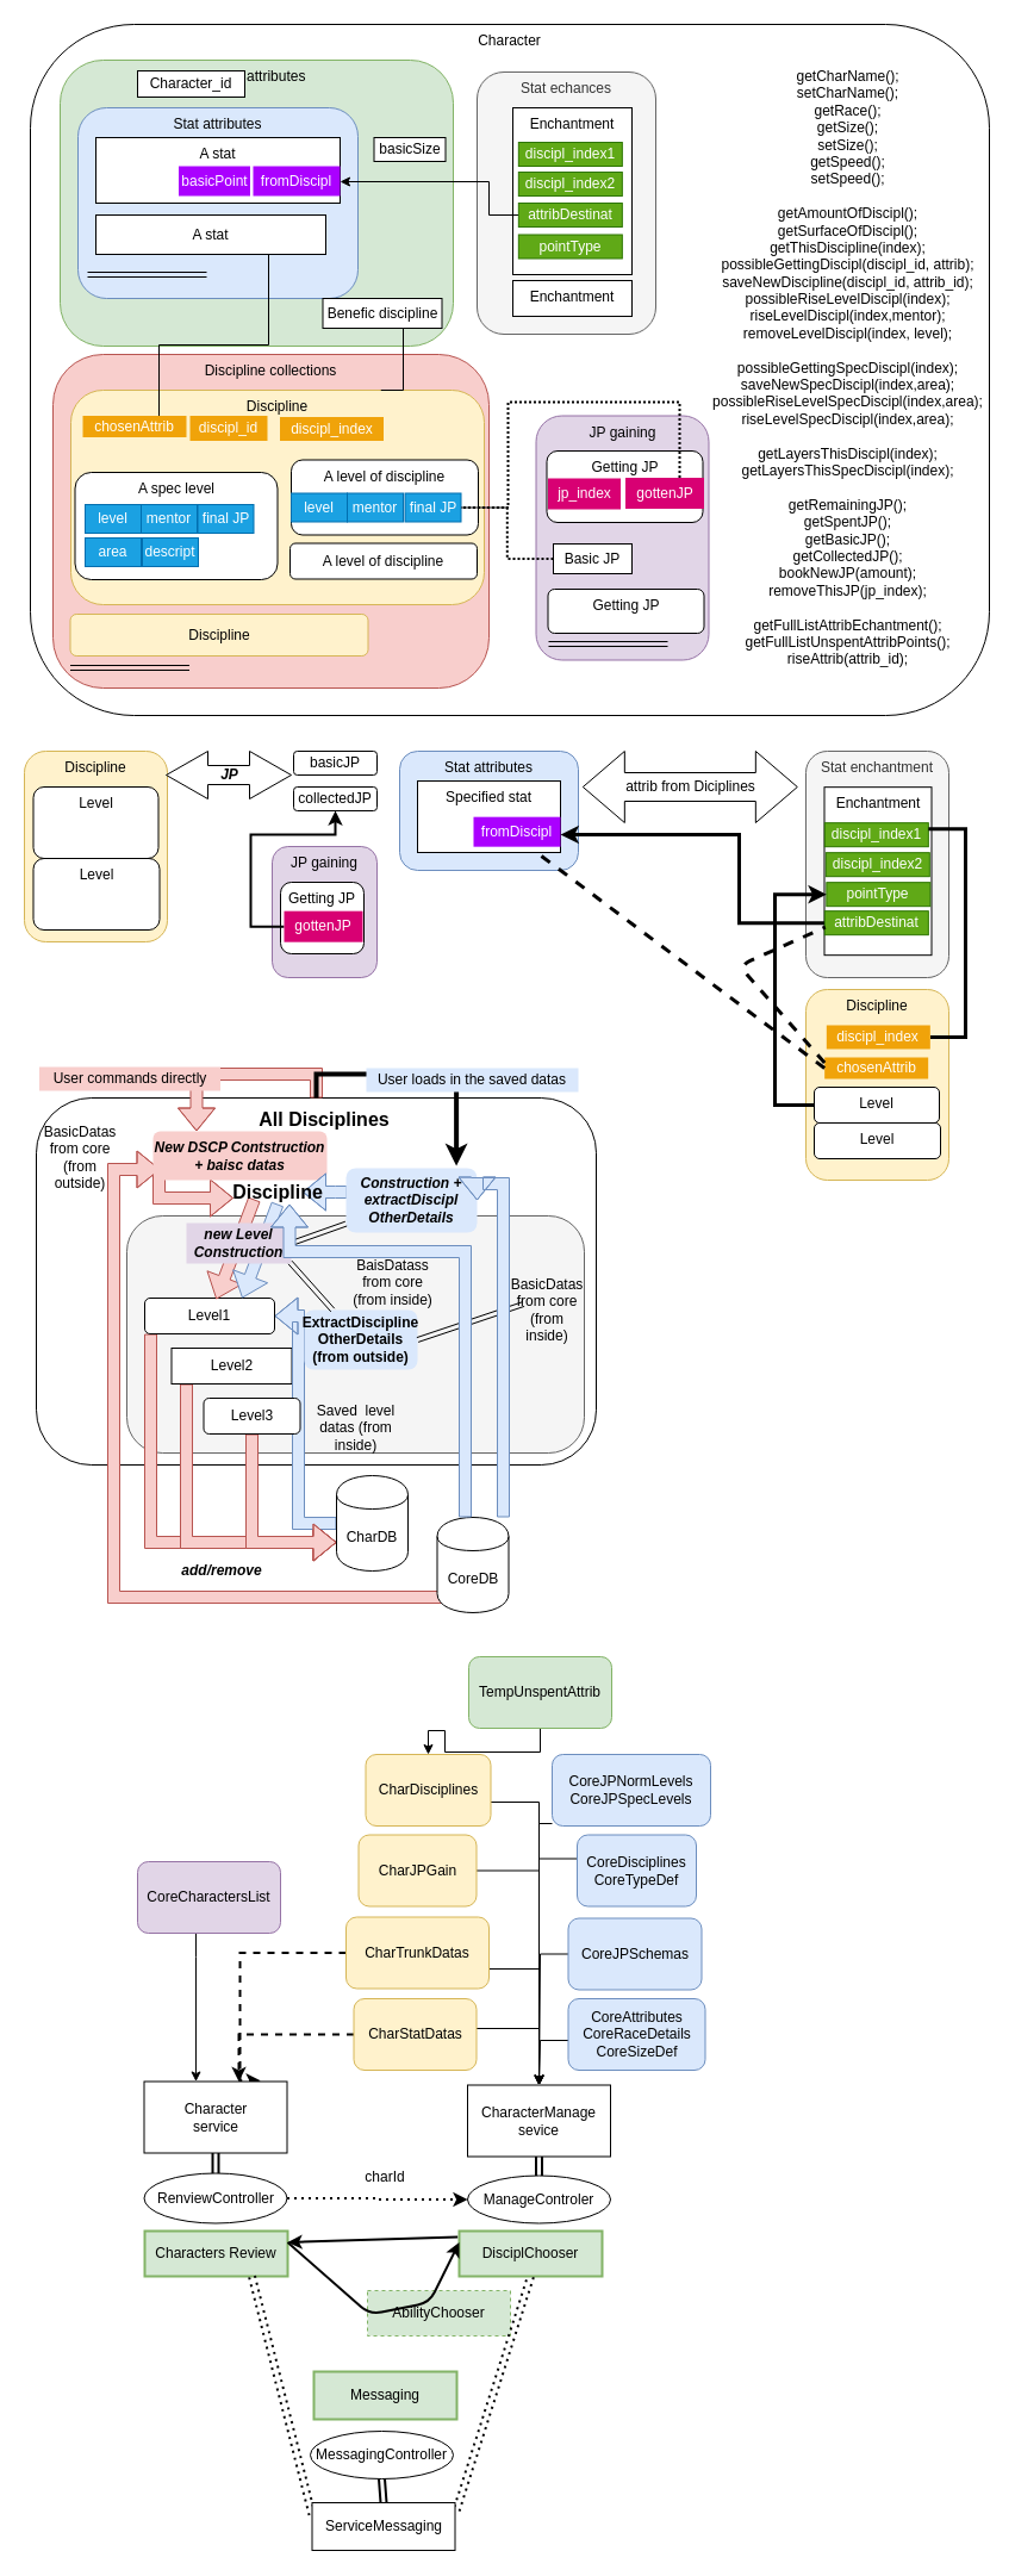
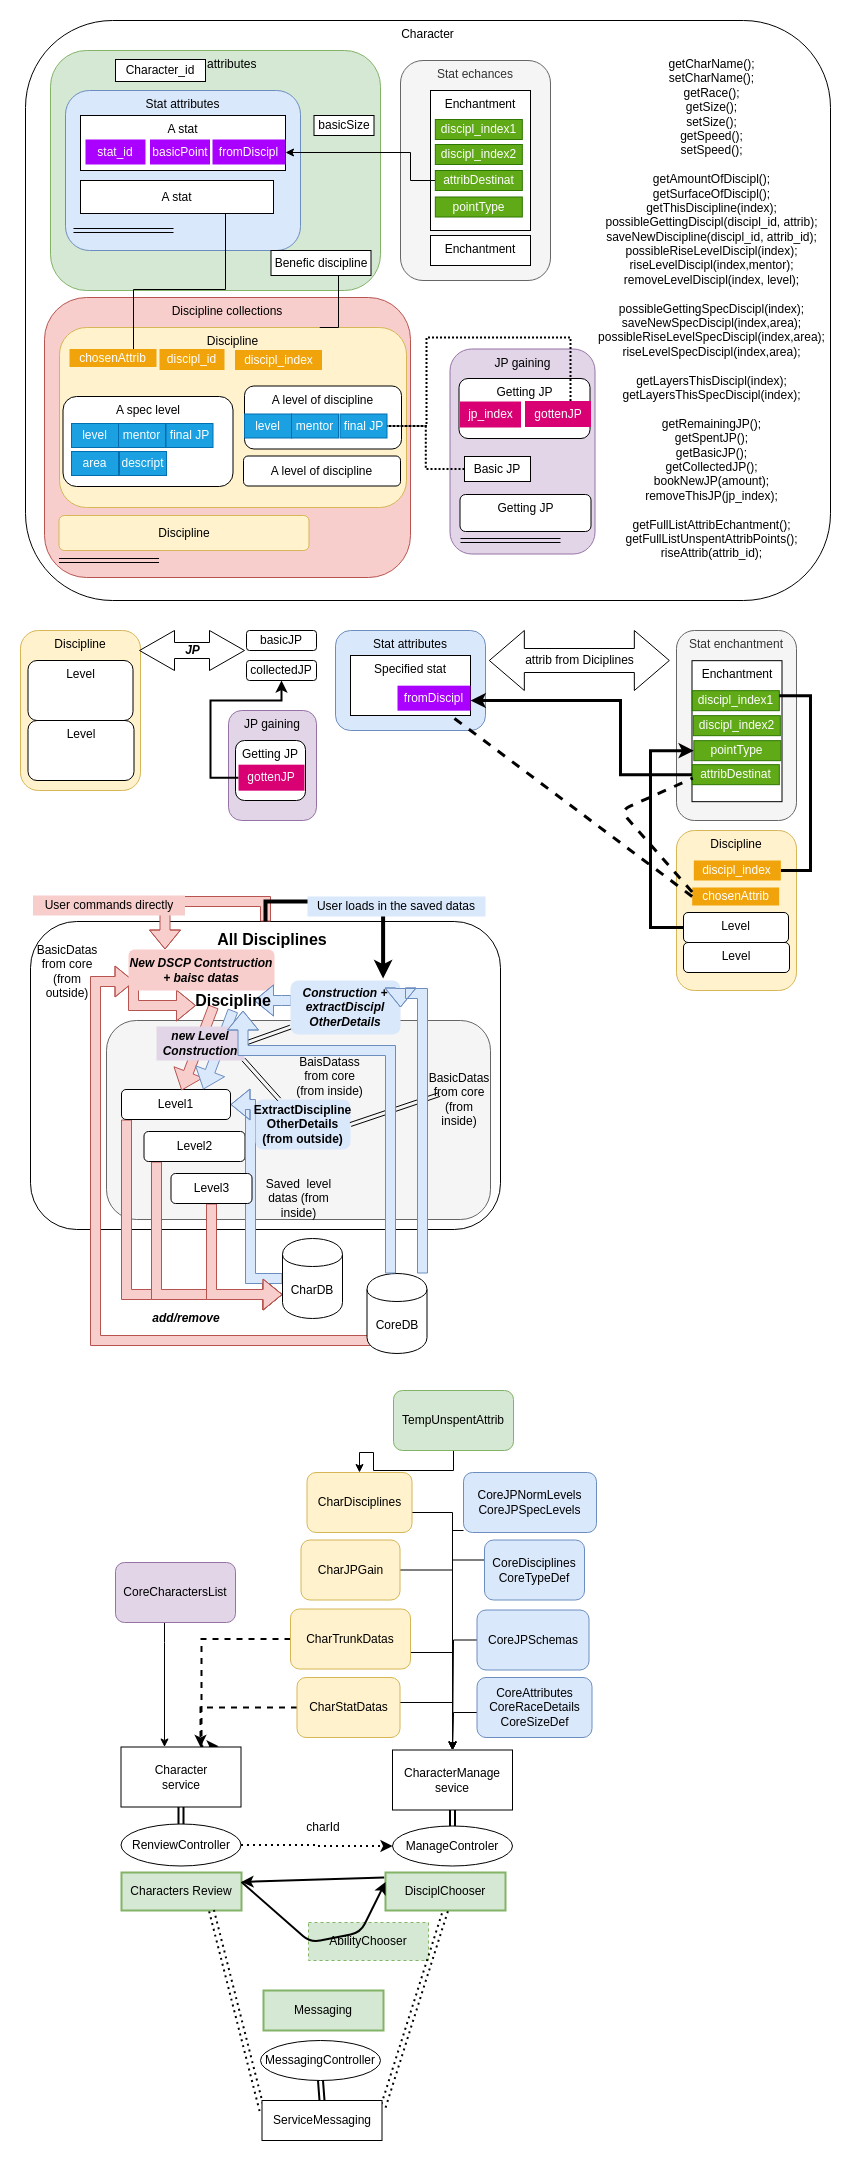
+ <mxCell id="35" value="stat_id" style="rounded=0;whiteSpace=wrap;html=1;shadow=0;glass=0;comic=0;fontColor=#ffffff;fillColor=#aa00ff;strokeColor=none;" parent="1" vertex="1"><mxGeometry x="85" y="139" width="60" height="25" as="geometry" /></mxCell>
- <mxCell id="89" value="Level2" style="whiteSpace=wrap;html=1;rounded=0;" parent="1" vertex="1"><mxGeometry x="143.5" y="1131" width="101" height="30" as="geometry" /></mxCell>
+ <mxCell id="89" value="Level2" style="rounded=1;whiteSpace=wrap;html=1;" parent="1" vertex="1"><mxGeometry x="143.5" y="1131" width="101" height="30" as="geometry" /></mxCell>
